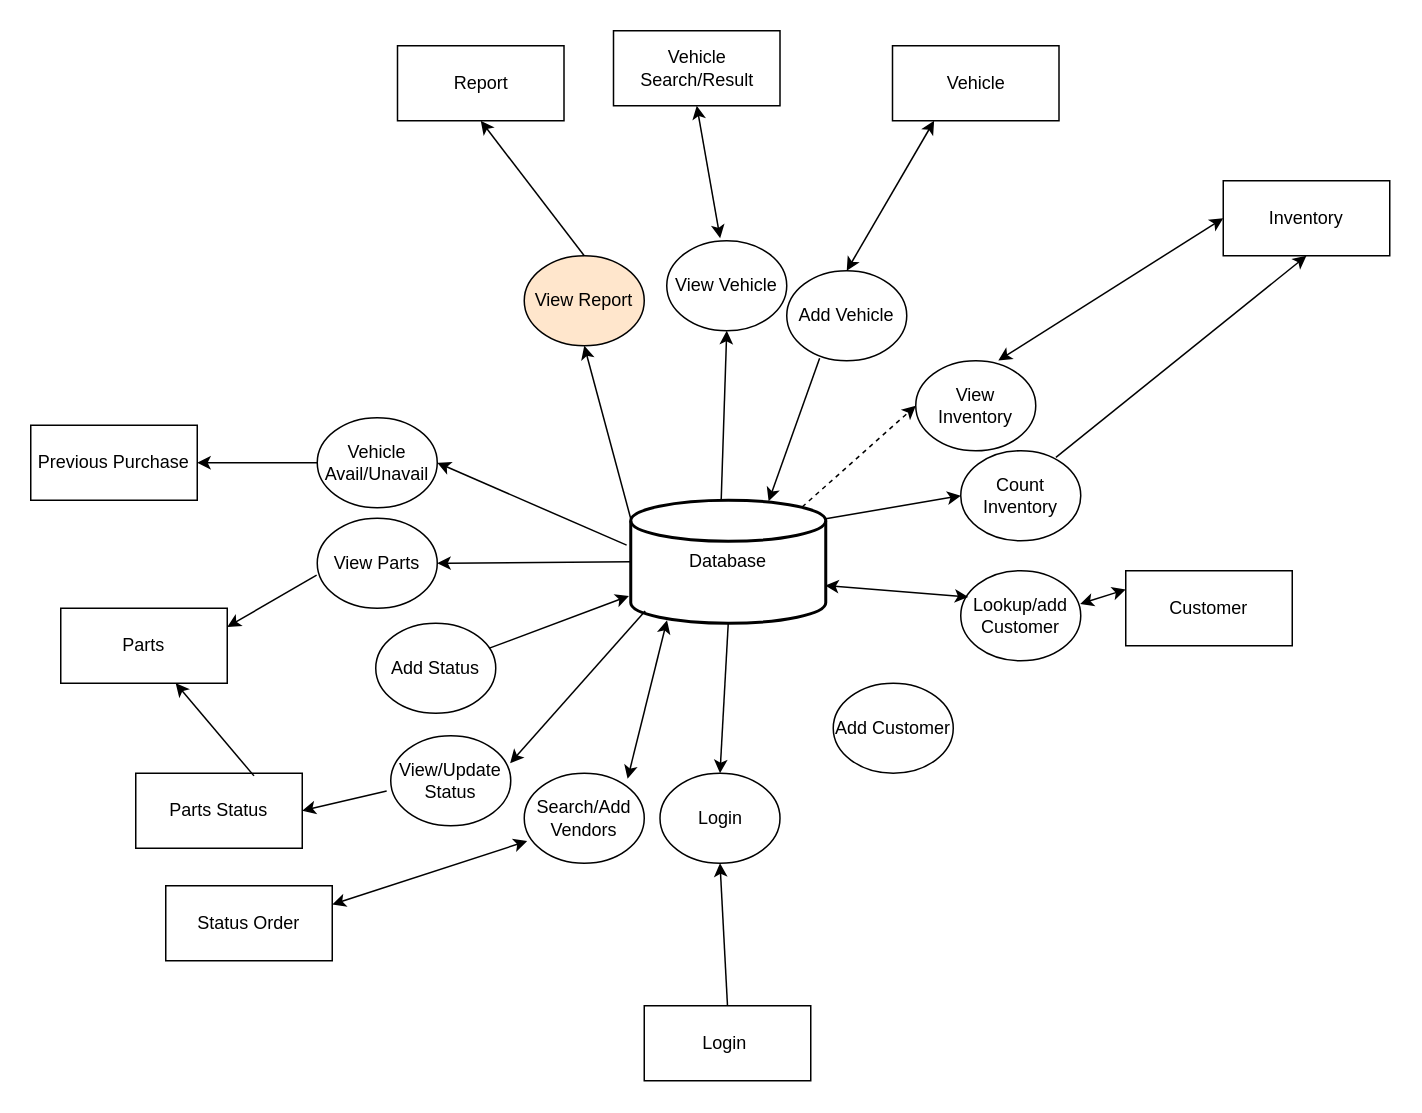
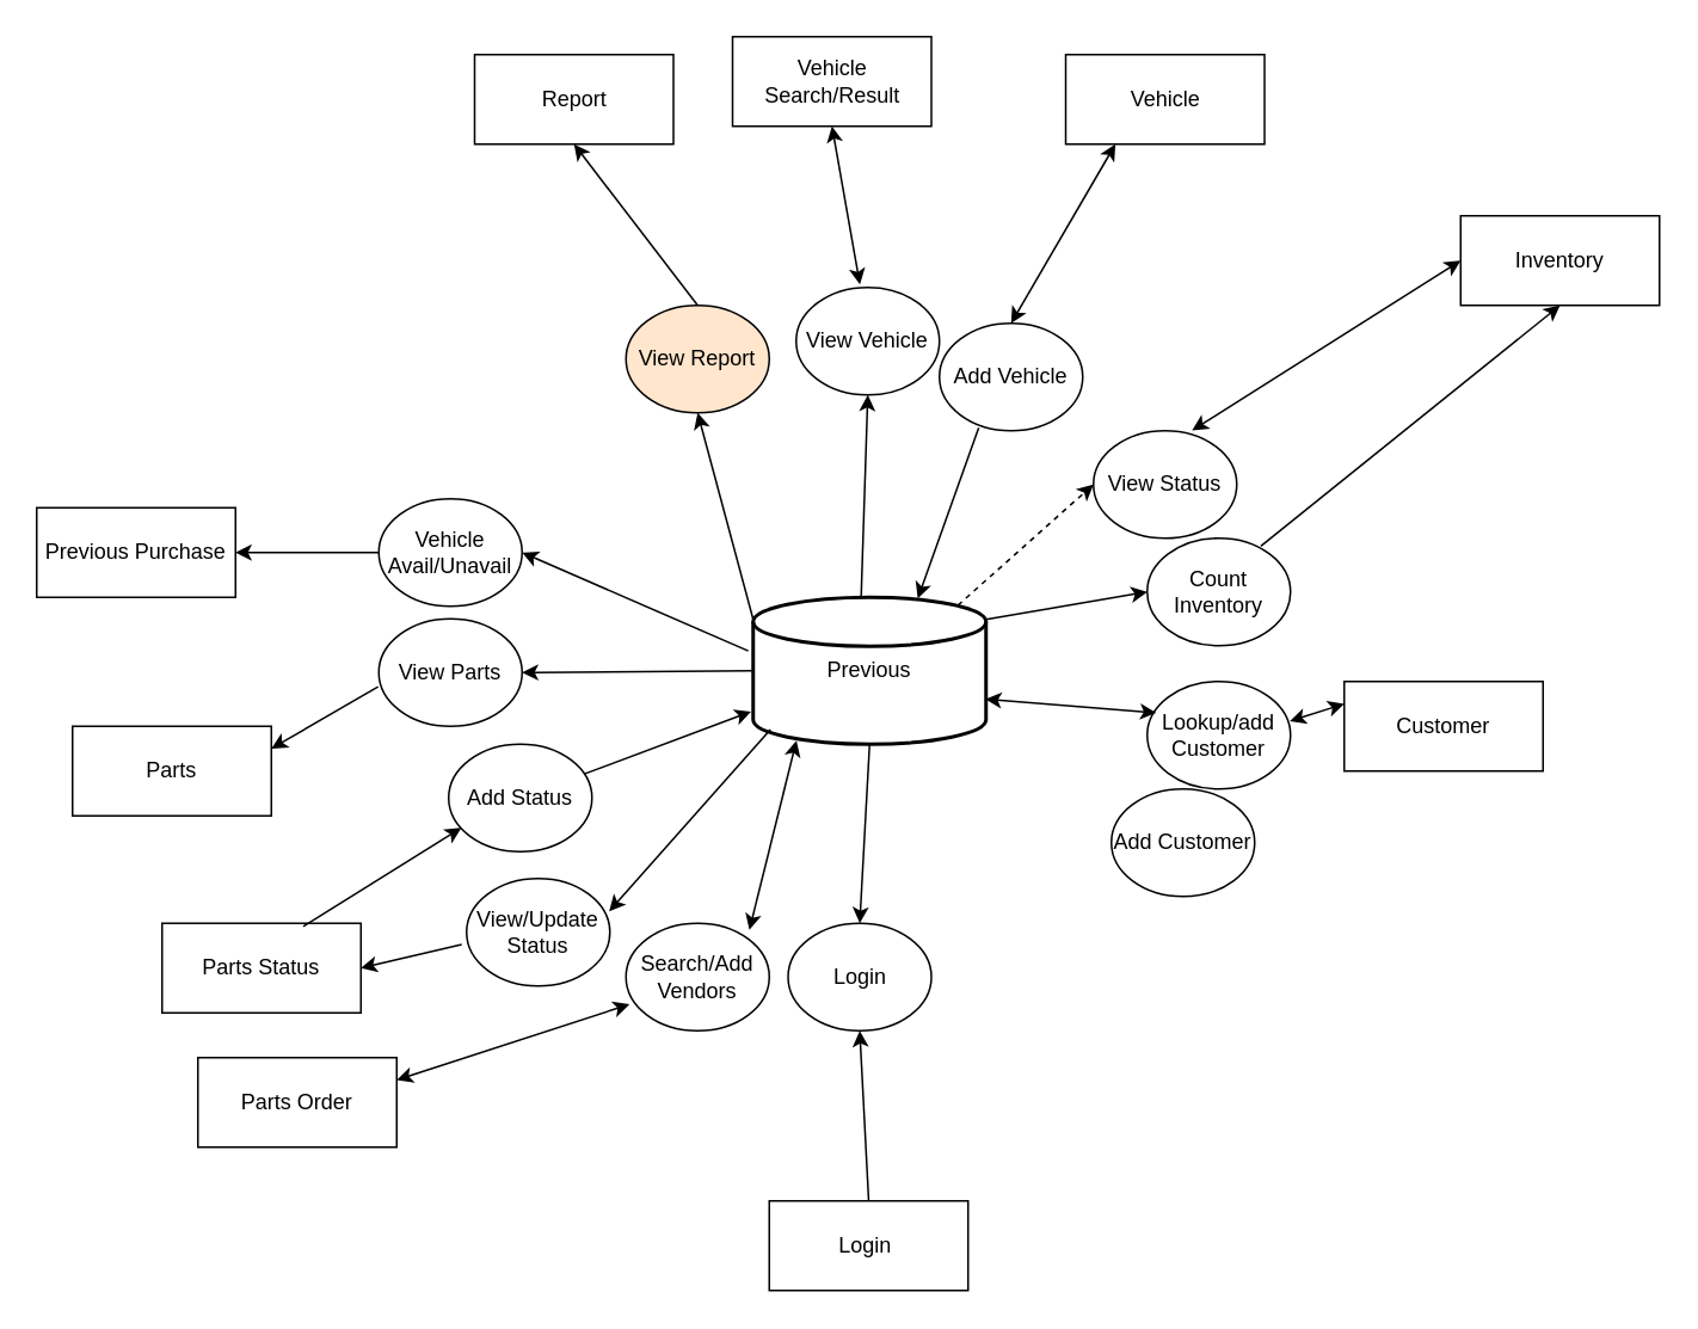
- <mxCell id="26" value="View Inventory" style="ellipse;whiteSpace=wrap;html=1;" vertex="1" parent="1"><mxGeometry x="610" y="240" width="80" height="60" as="geometry" /></mxCell>
+ <mxCell id="26" value="View Status" style="ellipse;whiteSpace=wrap;html=1;" vertex="1" parent="1"><mxGeometry x="610" y="240" width="80" height="60" as="geometry" /></mxCell>
- <mxCell id="2" value="Database" style="strokeWidth=2;html=1;shape=mxgraph.flowchart.database;whiteSpace=wrap;" vertex="1" parent="1"><mxGeometry x="420" y="333" width="130" height="82" as="geometry" /></mxCell>
+ <mxCell id="2" value="Previous" style="strokeWidth=2;html=1;shape=mxgraph.flowchart.database;whiteSpace=wrap;" vertex="1" parent="1"><mxGeometry x="420" y="333" width="130" height="82" as="geometry" /></mxCell>
- <mxCell id="19" value="Add Customer" style="ellipse;whiteSpace=wrap;html=1;" vertex="1" parent="1"><mxGeometry x="555" y="455" width="80" height="60" as="geometry" /></mxCell>
+ <mxCell id="19" value="Add Customer" style="ellipse;whiteSpace=wrap;html=1;" vertex="1" parent="1"><mxGeometry x="620" y="440" width="80" height="60" as="geometry" /></mxCell>
- <mxCell id="43" value="" style="endArrow=classic;html=1;rounded=0;exitX=0.71;exitY=0.035;exitDx=0;exitDy=0;exitPerimeter=0;" edge="1" parent="1" source="14" target="21"><mxGeometry width="50" height="50" relative="1" as="geometry"><mxPoint x="180" y="515" as="sourcePoint" /><mxPoint x="230" y="465" as="targetPoint" /></mxGeometry></mxCell>
+ <mxCell id="43" value="" style="endArrow=classic;html=1;rounded=0;entryX=0.088;entryY=0.779;entryDx=0;entryDy=0;entryPerimeter=0;exitX=0.71;exitY=0.035;exitDx=0;exitDy=0;exitPerimeter=0;" edge="1" parent="1" source="14" target="8"><mxGeometry width="50" height="50" relative="1" as="geometry"><mxPoint x="180" y="515" as="sourcePoint" /><mxPoint x="230" y="465" as="targetPoint" /></mxGeometry></mxCell>
- <mxCell id="28" value="Status Order" style="rounded=0;whiteSpace=wrap;html=1;" vertex="1" parent="1"><mxGeometry x="110" y="590" width="111" height="50" as="geometry" /></mxCell>
+ <mxCell id="28" value="Parts Order" style="rounded=0;whiteSpace=wrap;html=1;" vertex="1" parent="1"><mxGeometry x="110" y="590" width="111" height="50" as="geometry" /></mxCell>
